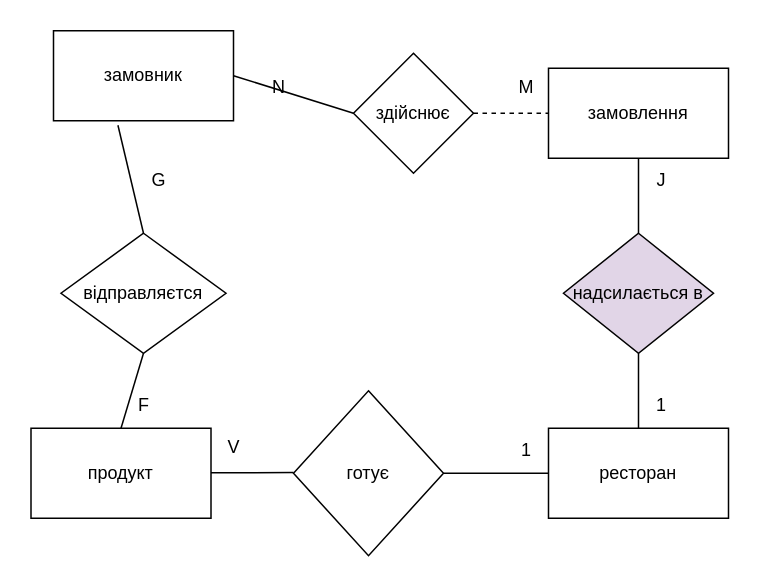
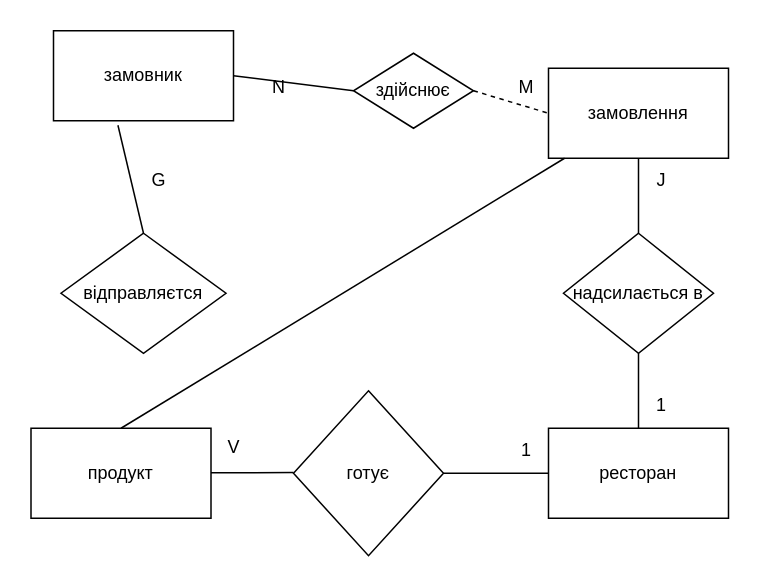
- <mxCell id="6" value="здійснює" style="rhombus;whiteSpace=wrap;html=1;" vertex="1" parent="1"><mxGeometry x="235" y="35" width="80" height="80" as="geometry" /></mxCell>
+ <mxCell id="6" value="здійснює" style="rhombus;whiteSpace=wrap;html=1;" vertex="1" parent="1"><mxGeometry x="235" y="35" width="80" height="50" as="geometry" /></mxCell>
- <mxCell id="7" value="надсилається в" style="rhombus;whiteSpace=wrap;html=1;fillColor=#e1d5e7;" vertex="1" parent="1"><mxGeometry x="375" y="155" width="100" height="80" as="geometry" /></mxCell>
+ <mxCell id="7" value="надсилається в" style="rhombus;whiteSpace=wrap;html=1;" vertex="1" parent="1"><mxGeometry x="375" y="155" width="100" height="80" as="geometry" /></mxCell>
- <mxCell id="23" value="" style="endArrow=none;html=1;rounded=0;entryX=0.5;entryY=1;entryDx=0;entryDy=0;exitX=0.5;exitY=0;exitDx=0;exitDy=0;" edge="1" parent="1" source="5" target="21"><mxGeometry width="50" height="50" relative="1" as="geometry"><mxPoint x="90" y="165" as="sourcePoint" /><mxPoint x="88" y="118" as="targetPoint" /></mxGeometry></mxCell>
+ <mxCell id="23" value="" style="endArrow=none;html=1;rounded=0;exitX=0.5;exitY=0;exitDx=0;exitDy=0;" edge="1" parent="1" source="5" target="3"><mxGeometry width="50" height="50" relative="1" as="geometry"><mxPoint x="90" y="165" as="sourcePoint" /><mxPoint x="88" y="118" as="targetPoint" /></mxGeometry></mxCell>
- <mxCell id="24" value="F" style="text;html=1;align=center;verticalAlign=middle;resizable=0;points=[];autosize=1;strokeColor=none;fillColor=none;" vertex="1" parent="1"><mxGeometry x="80" y="255" width="30" height="30" as="geometry" /></mxCell>
